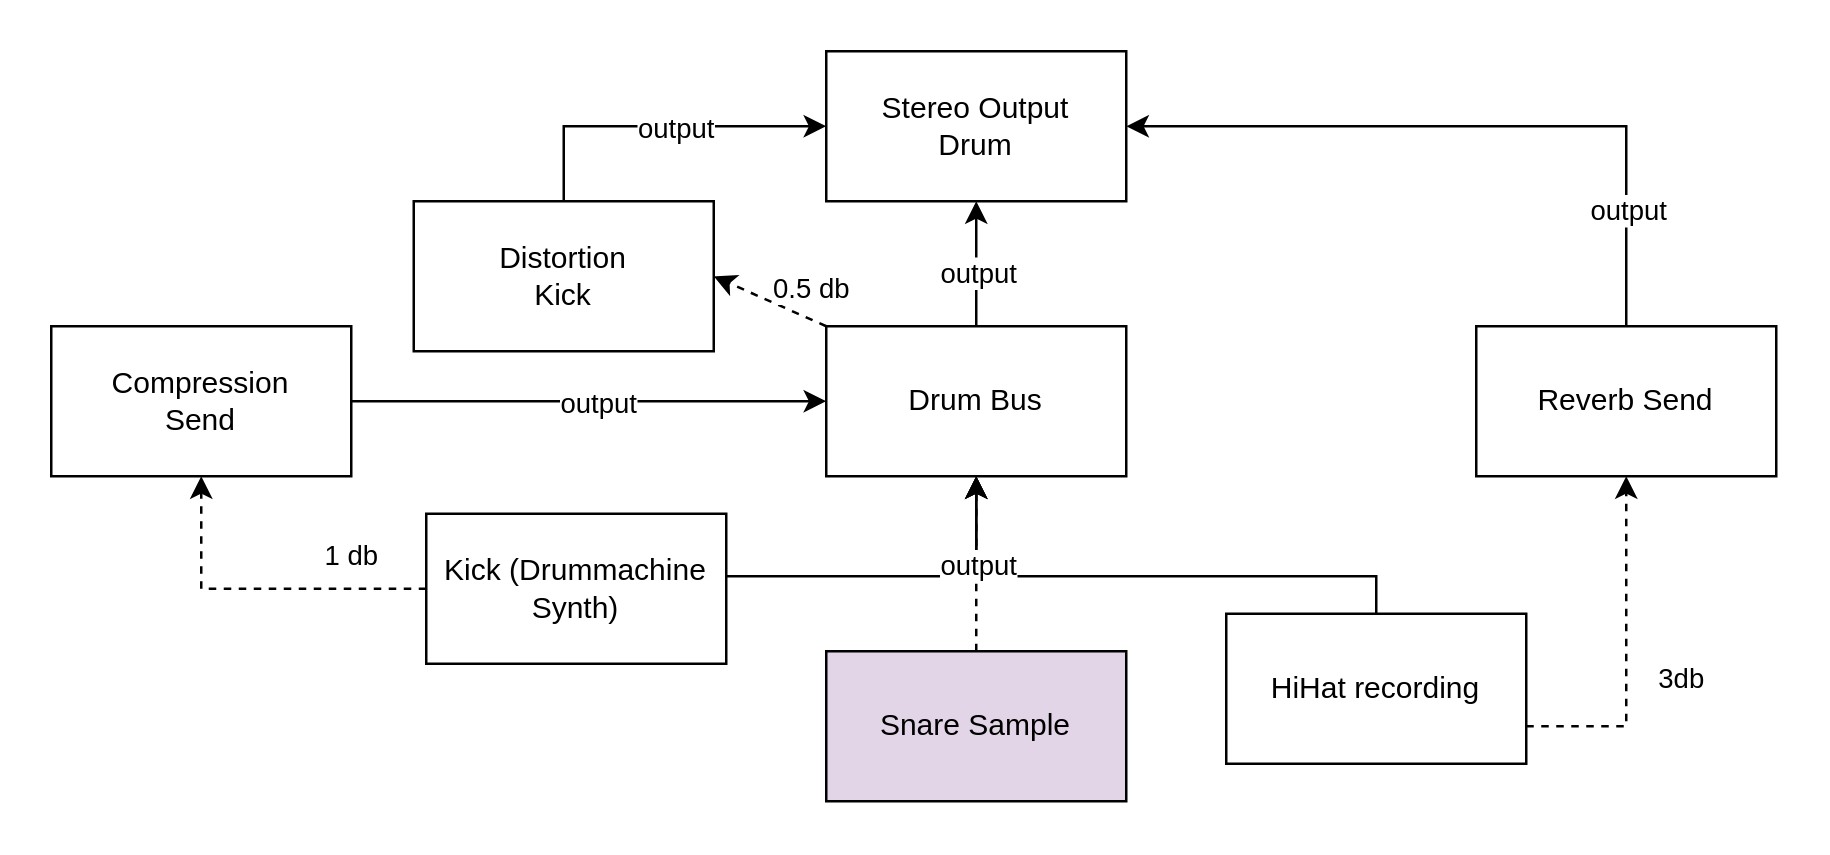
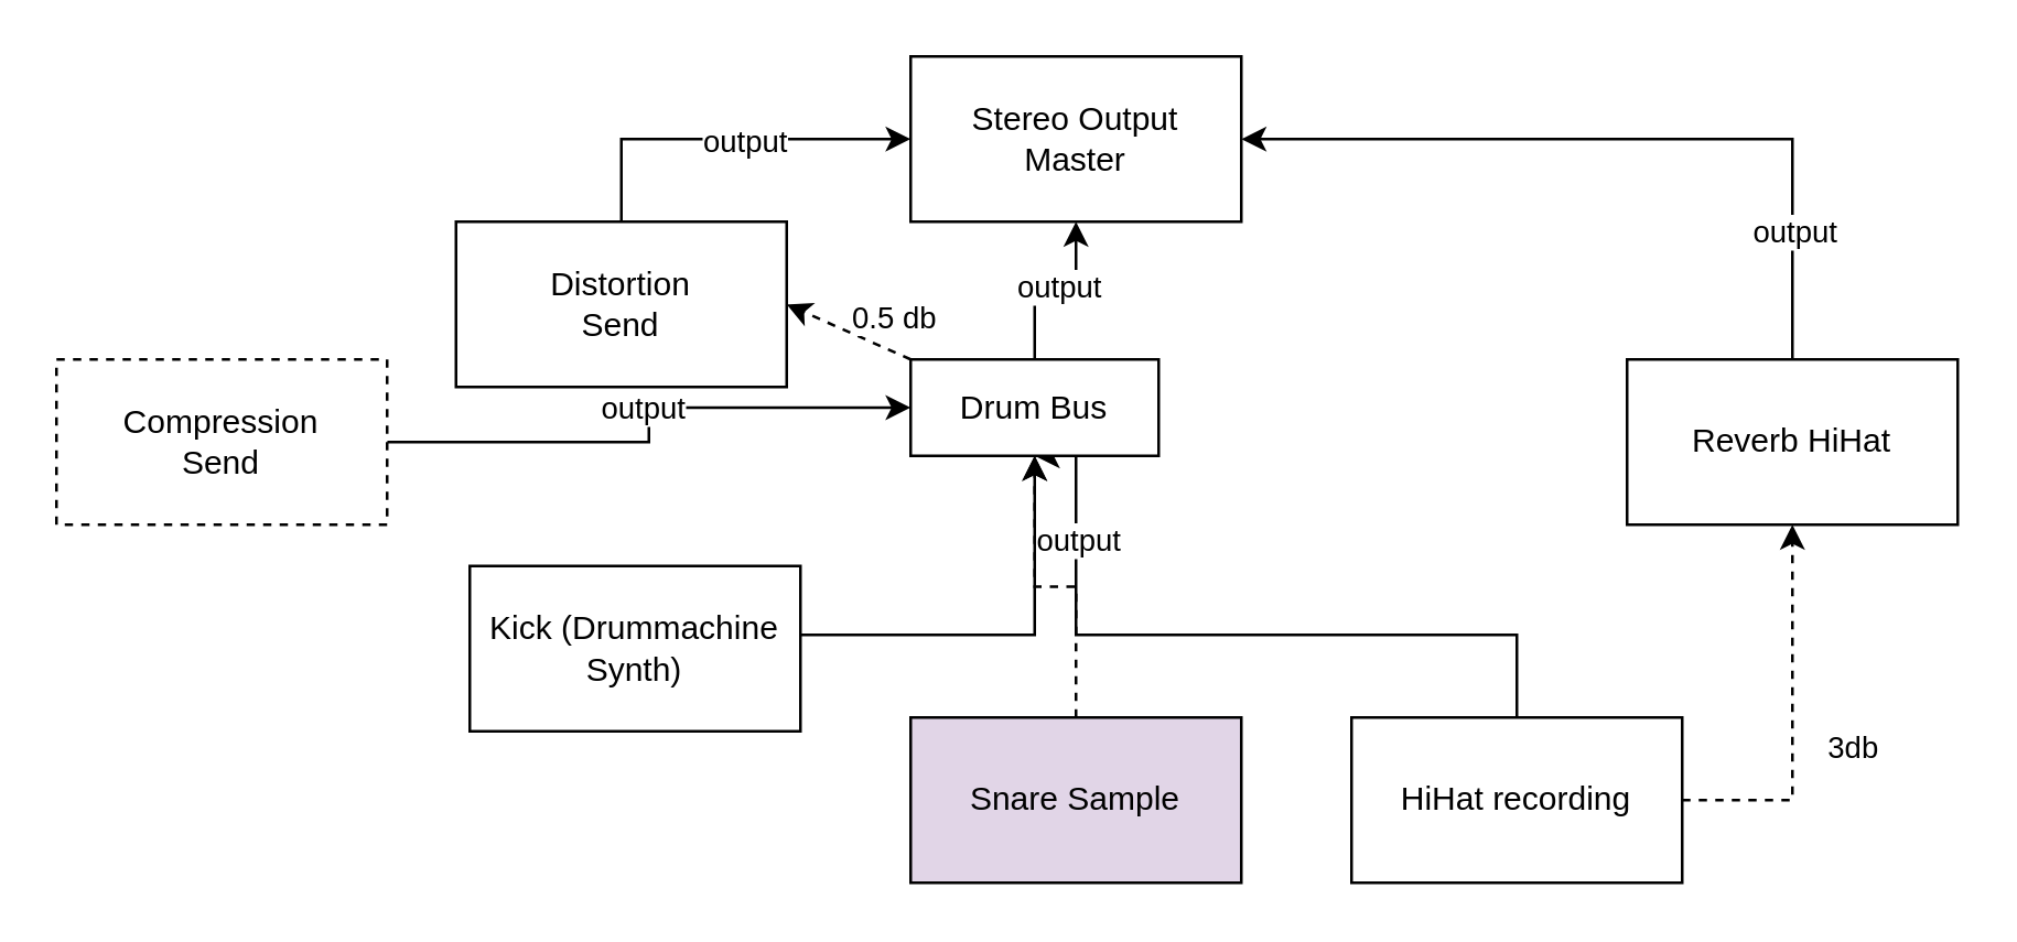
- <mxCell id="2" value="Stereo Output&lt;br&gt;Drum" style="rounded=0;whiteSpace=wrap;html=1;" vertex="1" parent="1"><mxGeometry x="330" y="20" width="120" height="60" as="geometry" /></mxCell>
+ <mxCell id="2" value="Stereo Output&lt;br&gt;Master" style="rounded=0;whiteSpace=wrap;html=1;" vertex="1" parent="1"><mxGeometry x="330" y="20" width="120" height="60" as="geometry" /></mxCell>
- <mxCell id="25" value="Distortion&lt;br&gt;Kick" style="rounded=0;whiteSpace=wrap;html=1;" vertex="1" parent="1"><mxGeometry x="165" y="80" width="120" height="60" as="geometry" /></mxCell>
+ <mxCell id="25" value="Distortion&lt;br&gt;Send" style="rounded=0;whiteSpace=wrap;html=1;" vertex="1" parent="1"><mxGeometry x="165" y="80" width="120" height="60" as="geometry" /></mxCell>
- <mxCell id="22" value="Compression&lt;br&gt;Send" style="rounded=0;whiteSpace=wrap;html=1;" vertex="1" parent="1"><mxGeometry x="20" y="130" width="120" height="60" as="geometry" /></mxCell>
+ <mxCell id="22" value="Compression&lt;br&gt;Send" style="rounded=0;whiteSpace=wrap;html=1;dashed=1;" vertex="1" parent="1"><mxGeometry x="20" y="130" width="120" height="60" as="geometry" /></mxCell>
- <mxCell id="16" value="Drum Bus" style="rounded=0;whiteSpace=wrap;html=1;" vertex="1" parent="1"><mxGeometry x="330" y="130" width="120" height="60" as="geometry" /></mxCell>
+ <mxCell id="16" value="Drum Bus" style="rounded=0;whiteSpace=wrap;html=1;" vertex="1" parent="1"><mxGeometry x="330" y="130" width="90" height="35" as="geometry" /></mxCell>
- <mxCell id="19" value="Reverb Send" style="rounded=0;whiteSpace=wrap;html=1;" vertex="1" parent="1"><mxGeometry x="590" y="130" width="120" height="60" as="geometry" /></mxCell>
+ <mxCell id="19" value="Reverb HiHat" style="rounded=0;whiteSpace=wrap;html=1;" vertex="1" parent="1"><mxGeometry x="590" y="130" width="120" height="60" as="geometry" /></mxCell>
- <mxCell id="4" style="edgeStyle=orthogonalEdgeStyle;rounded=0;orthogonalLoop=1;jettySize=auto;html=1;entryX=0.5;entryY=1;entryDx=0;entryDy=0;dashed=1;" edge="1" parent="1" source="6" target="22"><mxGeometry relative="1" as="geometry" /></mxCell>
- <mxCell id="5" value="1 db" style="edgeLabel;html=1;align=center;verticalAlign=middle;resizable=0;points=[];" vertex="1" connectable="0" parent="4"><mxGeometry x="-0.537" y="-4" relative="1" as="geometry"><mxPoint y="-10" as="offset" /></mxGeometry></mxCell>
- <mxCell id="13" value="HiHat recording" style="rounded=0;whiteSpace=wrap;html=1;" vertex="1" parent="1"><mxGeometry x="490" y="245" width="120" height="60" as="geometry" /></mxCell>
+ <mxCell id="13" value="HiHat recording" style="rounded=0;whiteSpace=wrap;html=1;" vertex="1" parent="1"><mxGeometry x="490" y="260" width="120" height="60" as="geometry" /></mxCell>
